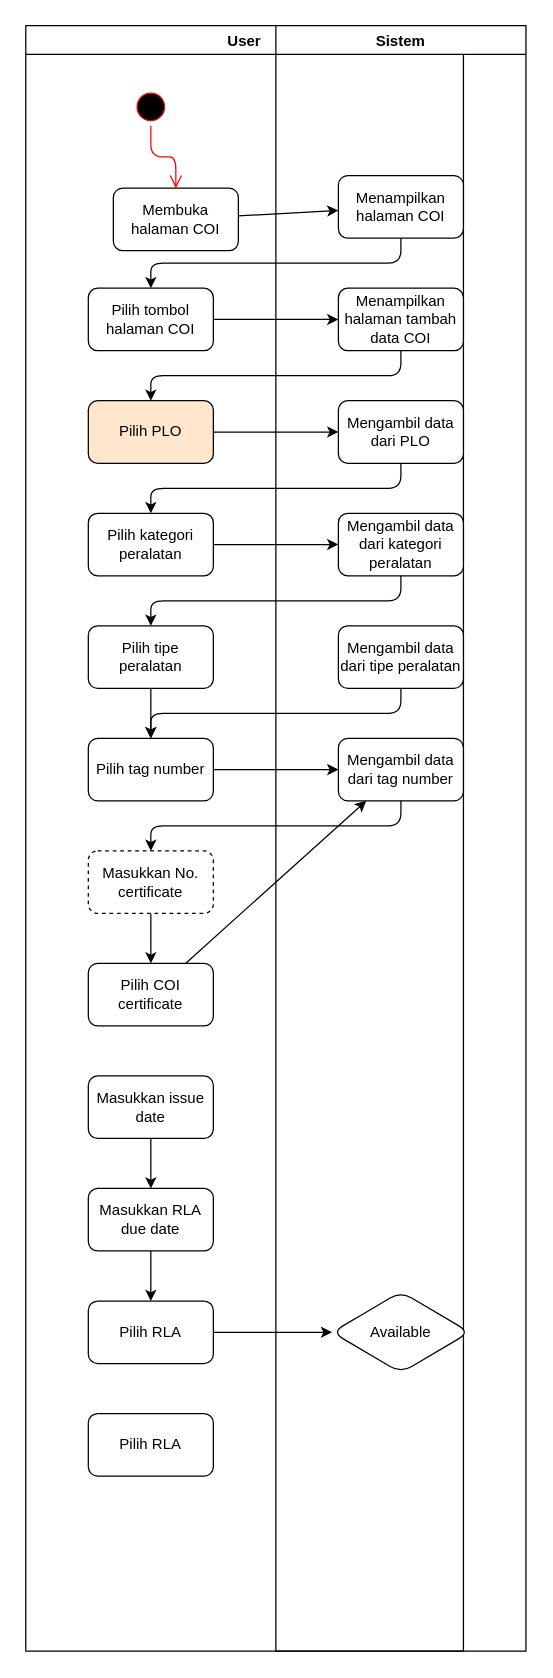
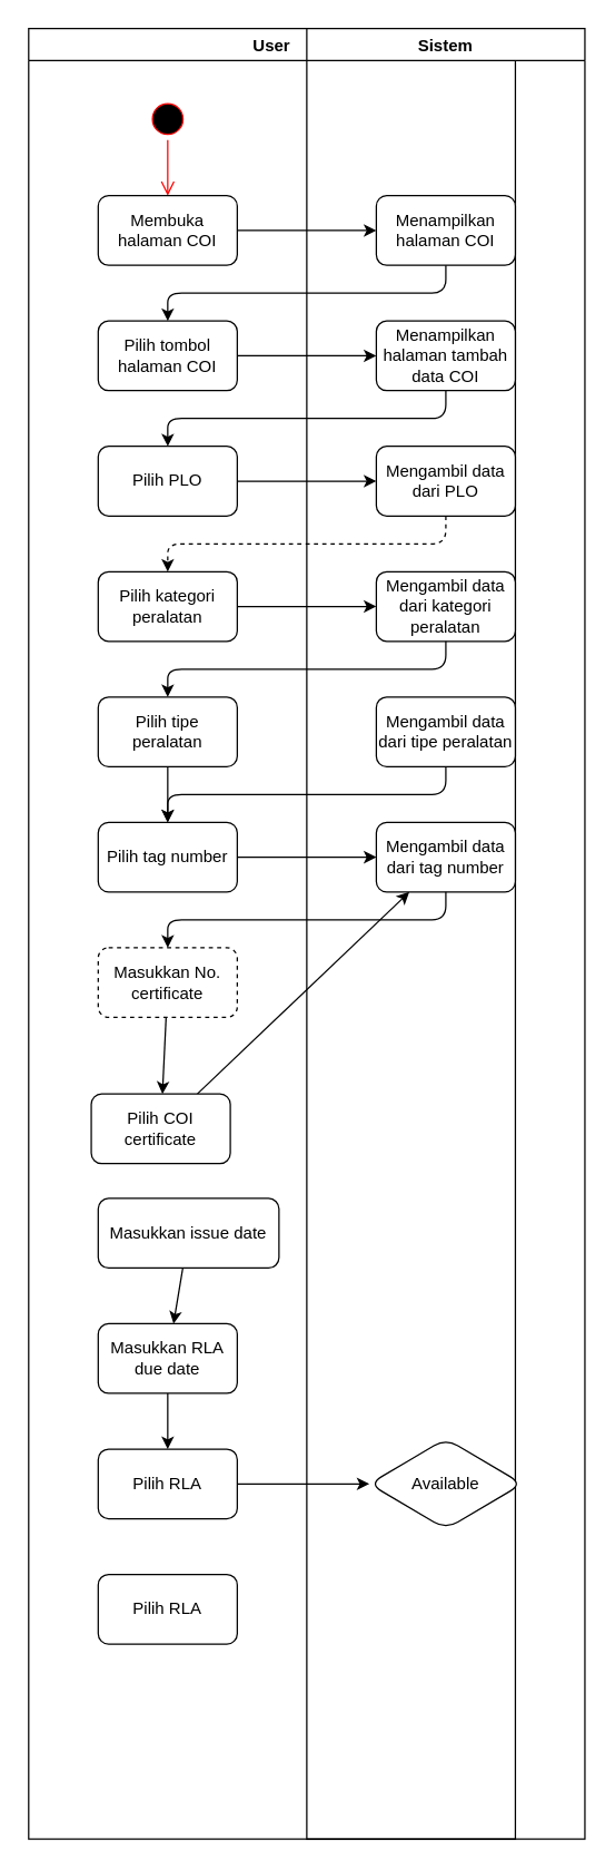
- <mxCell id="5" value="Membuka halaman COI" style="rounded=1;whiteSpace=wrap;html=1;" vertex="1" parent="2"><mxGeometry x="70" y="130" width="100" height="50" as="geometry" /></mxCell>
+ <mxCell id="5" value="Membuka halaman COI" style="rounded=1;whiteSpace=wrap;html=1;" vertex="1" parent="2"><mxGeometry x="50" y="120" width="100" height="50" as="geometry" /></mxCell>
- <mxCell id="7" value="Pilih PLO" style="rounded=1;whiteSpace=wrap;html=1;fillColor=#ffe6cc;" vertex="1" parent="2"><mxGeometry x="50" y="300" width="100" height="50" as="geometry" /></mxCell>
+ <mxCell id="7" value="Pilih PLO" style="rounded=1;whiteSpace=wrap;html=1;" vertex="1" parent="2"><mxGeometry x="50" y="300" width="100" height="50" as="geometry" /></mxCell>
- <mxCell id="34" value="" style="edgeStyle=none;html=1;entryX=0.5;entryY=0;entryDx=0;entryDy=0;exitX=0.5;exitY=1;exitDx=0;exitDy=0;" edge="1" parent="1" source="24" target="8"><mxGeometry relative="1" as="geometry"><Array as="points"><mxPoint x="320" y="390" /><mxPoint x="120" y="390" /></Array></mxGeometry></mxCell>
+ <mxCell id="34" value="" style="edgeStyle=none;html=1;entryX=0.5;entryY=0;entryDx=0;entryDy=0;exitX=0.5;exitY=1;exitDx=0;exitDy=0;dashed=1;" edge="1" parent="1" source="24" target="8"><mxGeometry relative="1" as="geometry"><Array as="points"><mxPoint x="320" y="390" /><mxPoint x="120" y="390" /></Array></mxGeometry></mxCell>
- <mxCell id="14" value="Pilih COI certificate" style="rounded=1;whiteSpace=wrap;html=1;" vertex="1" parent="2"><mxGeometry x="50" y="750" width="100" height="50" as="geometry" /></mxCell>
+ <mxCell id="14" value="Pilih COI certificate" style="rounded=1;whiteSpace=wrap;html=1;" vertex="1" parent="2"><mxGeometry x="45" y="765" width="100" height="50" as="geometry" /></mxCell>
- <mxCell id="16" value="Masukkan issue date" style="rounded=1;whiteSpace=wrap;html=1;" vertex="1" parent="2"><mxGeometry x="50" y="840" width="100" height="50" as="geometry" /></mxCell>
+ <mxCell id="16" value="Masukkan issue date" style="rounded=1;whiteSpace=wrap;html=1;" vertex="1" parent="2"><mxGeometry x="50" y="840" width="130" height="50" as="geometry" /></mxCell>
